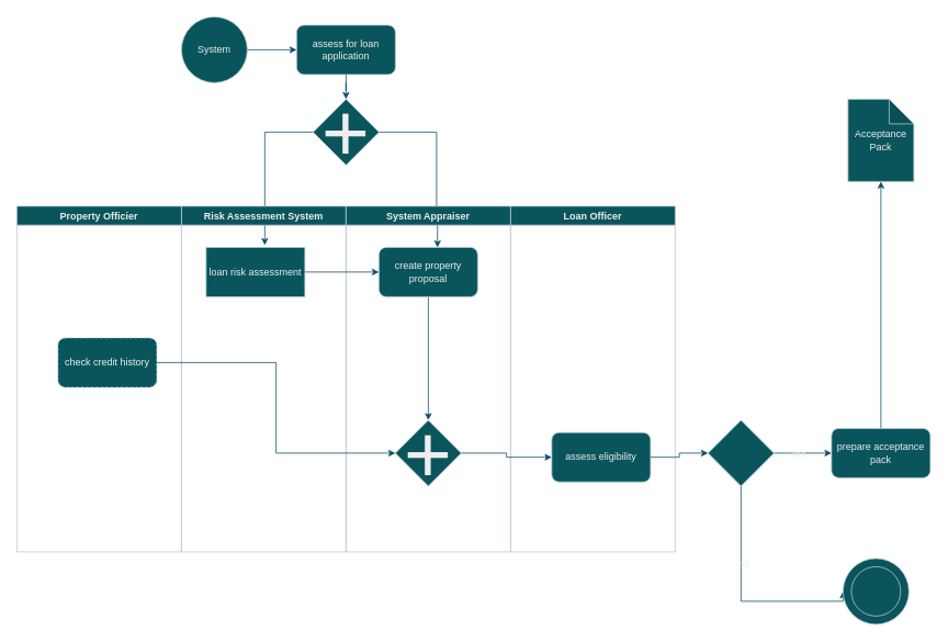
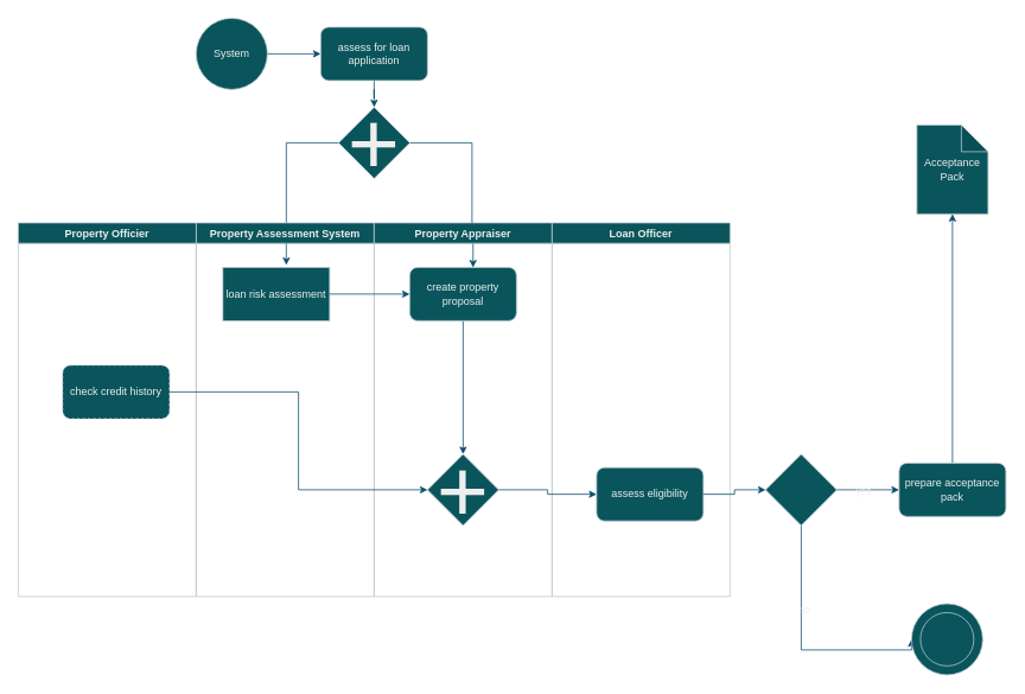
- <mxCell id="30" value="Acceptance Pack" style="shape=note;whiteSpace=wrap;html=1;backgroundOutline=1;darkOpacity=0.05;labelBackgroundColor=none;fillColor=#09555B;strokeColor=#BAC8D3;fontColor=#EEEEEE;" vertex="1" parent="1"><mxGeometry x="1030" y="120" width="80" height="100" as="geometry" /></mxCell>
+ <mxCell id="30" value="Acceptance Pack" style="shape=note;whiteSpace=wrap;html=1;backgroundOutline=1;darkOpacity=0.05;labelBackgroundColor=none;fillColor=#09555B;strokeColor=#BAC8D3;fontColor=#EEEEEE;" vertex="1" parent="1"><mxGeometry x="1030" y="140" width="80" height="100" as="geometry" /></mxCell>
- <mxCell id="9" value="Risk Assessment System" style="swimlane;whiteSpace=wrap;html=1;labelBackgroundColor=none;fillColor=#09555B;strokeColor=#BAC8D3;fontColor=#EEEEEE;" vertex="1" parent="1"><mxGeometry x="220" y="250" width="200" height="420" as="geometry" /></mxCell>
+ <mxCell id="9" value="Property Assessment System" style="swimlane;whiteSpace=wrap;html=1;labelBackgroundColor=none;fillColor=#09555B;strokeColor=#BAC8D3;fontColor=#EEEEEE;" vertex="1" parent="1"><mxGeometry x="220" y="250" width="200" height="420" as="geometry" /></mxCell>
- <mxCell id="11" value="System Appraiser" style="swimlane;whiteSpace=wrap;html=1;labelBackgroundColor=none;fillColor=#09555B;strokeColor=#BAC8D3;fontColor=#EEEEEE;" vertex="1" parent="1"><mxGeometry x="420" y="250" width="200" height="420" as="geometry" /></mxCell>
+ <mxCell id="11" value="Property Appraiser" style="swimlane;whiteSpace=wrap;html=1;labelBackgroundColor=none;fillColor=#09555B;strokeColor=#BAC8D3;fontColor=#EEEEEE;" vertex="1" parent="1"><mxGeometry x="420" y="250" width="200" height="420" as="geometry" /></mxCell>
